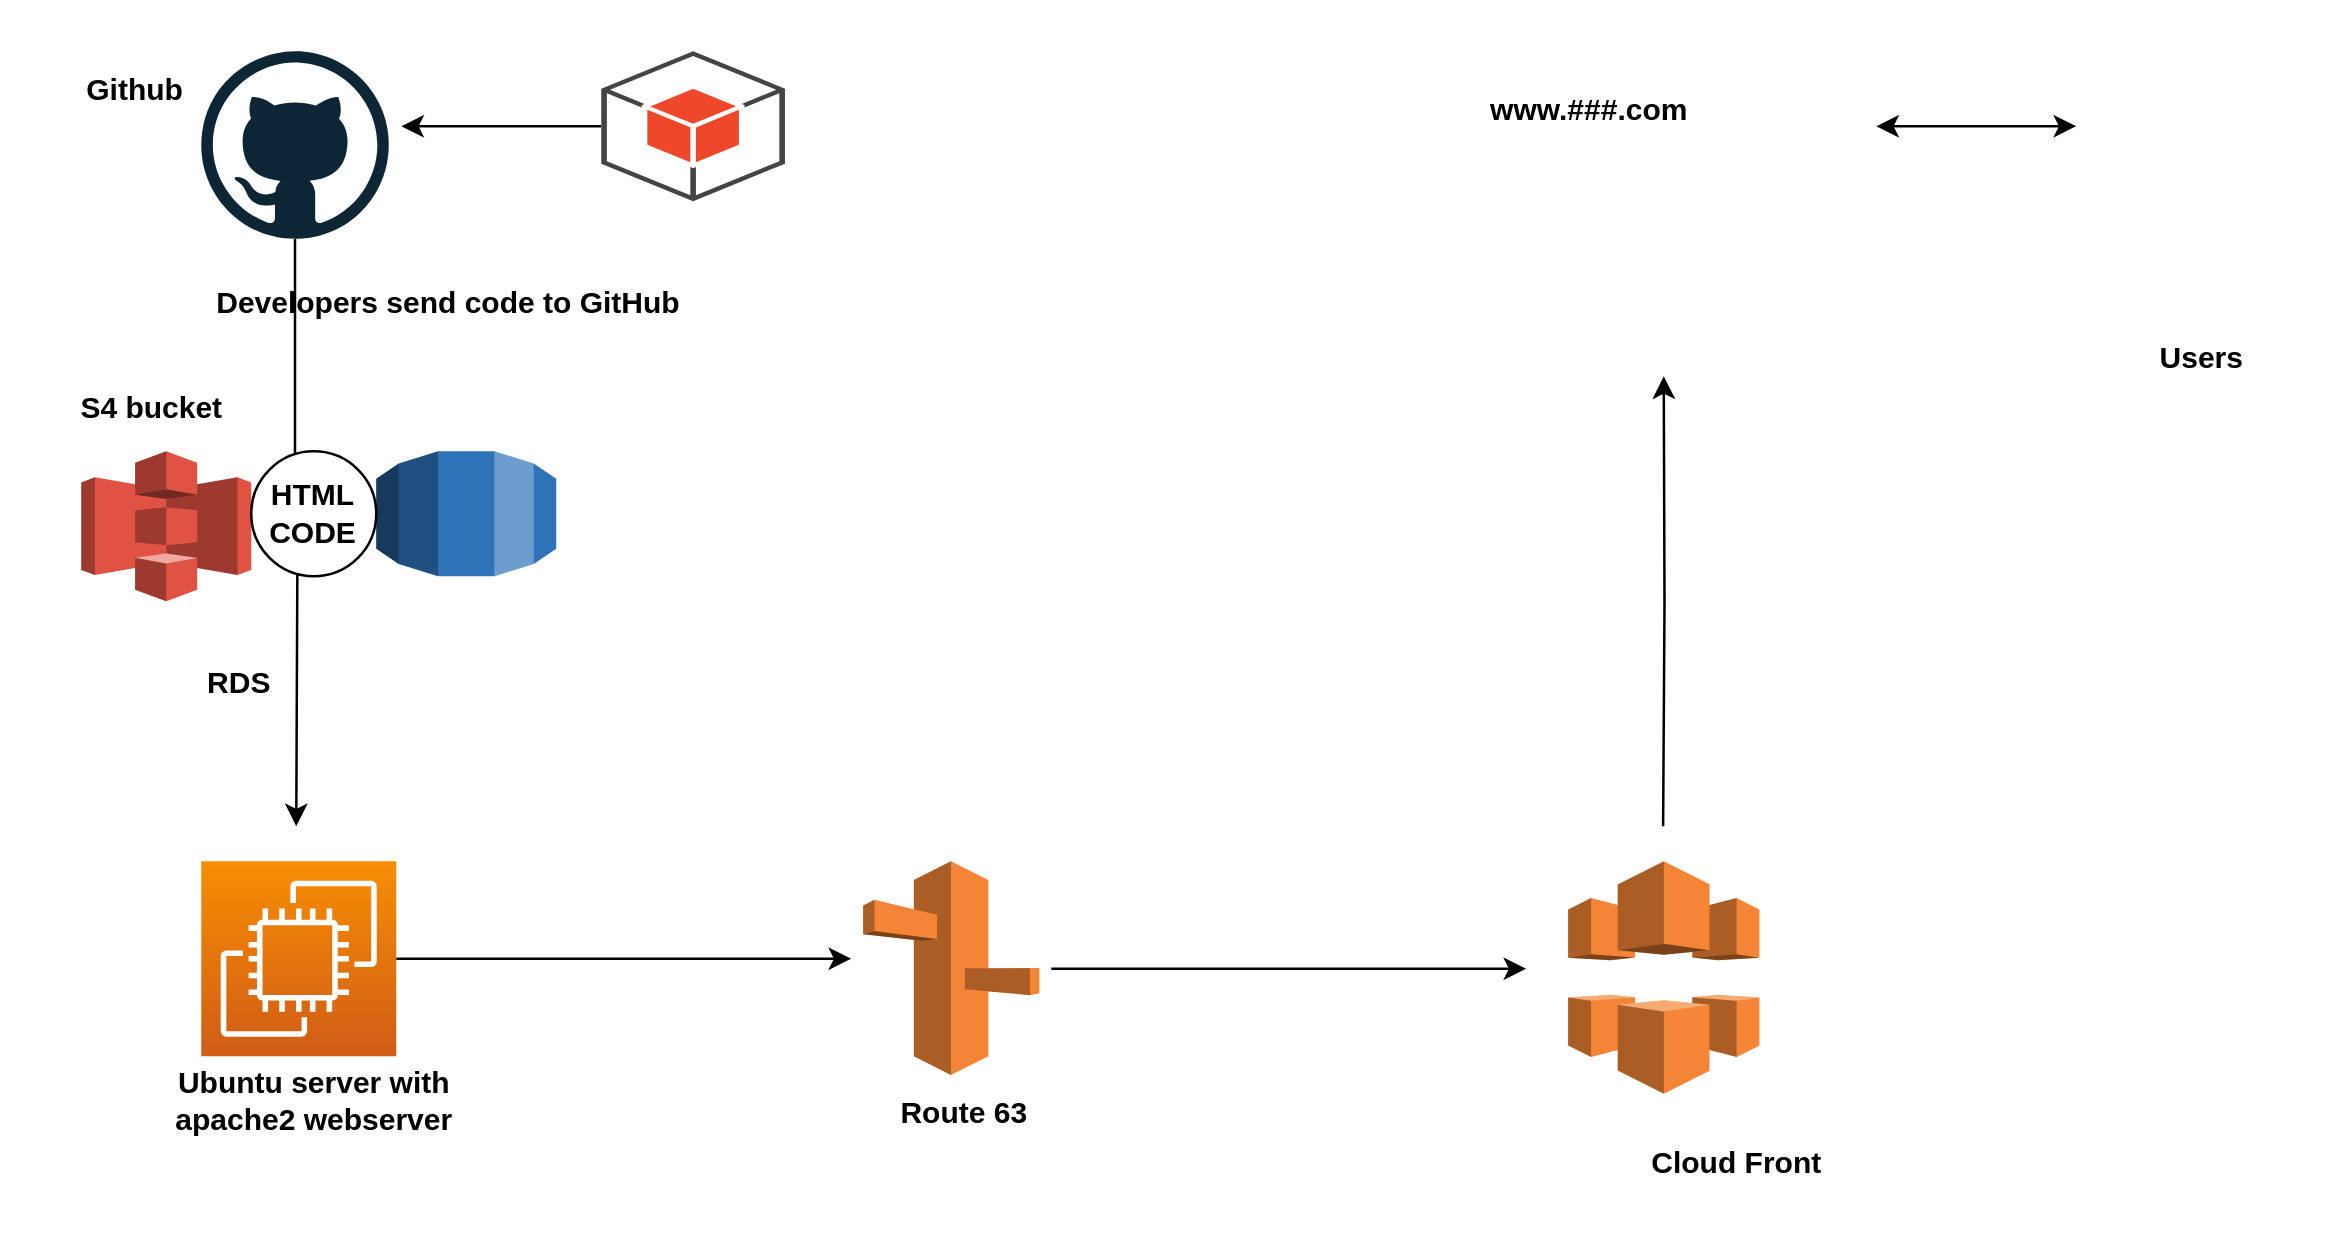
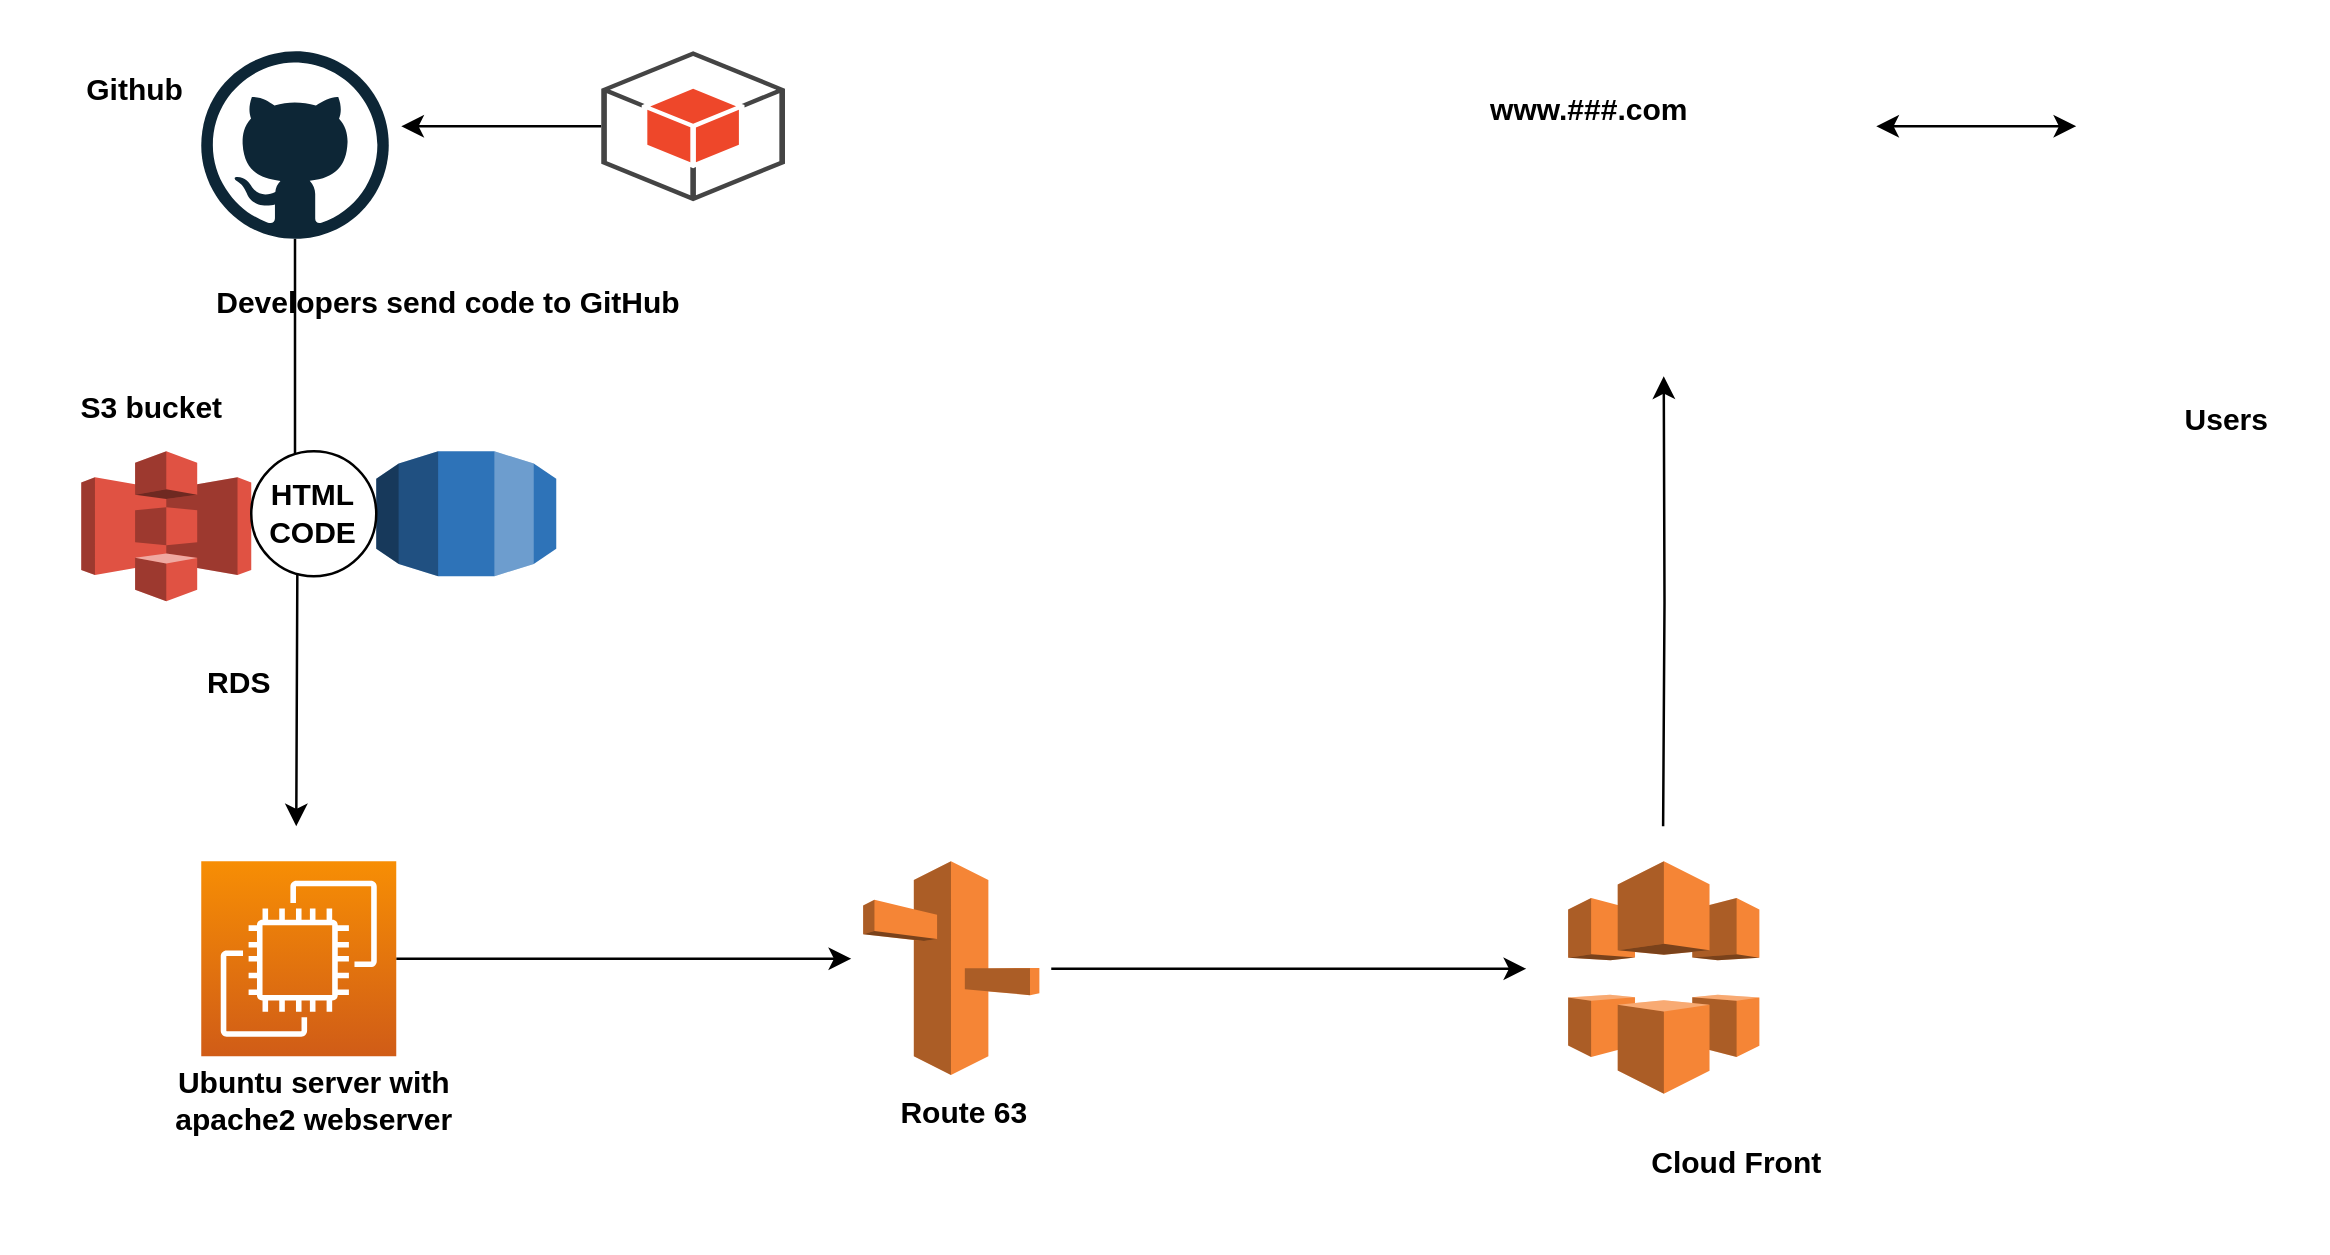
- <mxCell id="24" value="&lt;b&gt;Users&lt;/b&gt;" style="text;html=1;align=center;verticalAlign=middle;resizable=0;points=[];autosize=1;strokeColor=none;fillColor=none;" vertex="1" parent="1"><mxGeometry x="850" y="128" width="60" height="30" as="geometry" /></mxCell>
+ <mxCell id="24" value="&lt;b&gt;Users&lt;/b&gt;" style="text;html=1;align=center;verticalAlign=middle;resizable=0;points=[];autosize=1;strokeColor=none;fillColor=none;" vertex="1" parent="1"><mxGeometry x="860" y="153" width="60" height="30" as="geometry" /></mxCell>
- <mxCell id="17" value="&lt;b&gt;S4 bucket&lt;/b&gt;" style="text;html=1;align=center;verticalAlign=middle;resizable=0;points=[];autosize=1;strokeColor=none;fillColor=none;" vertex="1" parent="1"><mxGeometry x="20" y="148" width="80" height="30" as="geometry" /></mxCell>
+ <mxCell id="17" value="&lt;b&gt;S3 bucket&lt;/b&gt;" style="text;html=1;align=center;verticalAlign=middle;resizable=0;points=[];autosize=1;strokeColor=none;fillColor=none;" vertex="1" parent="1"><mxGeometry x="20" y="148" width="80" height="30" as="geometry" /></mxCell>
